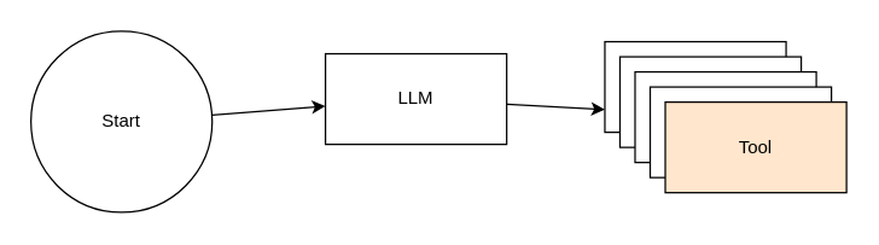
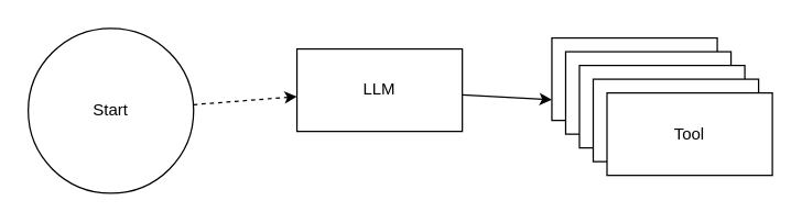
- <mxCell id="2" value="" style="edgeStyle=none;html=1;" edge="1" parent="1" source="3" target="5"><mxGeometry relative="1" as="geometry" /></mxCell>
+ <mxCell id="2" value="" style="edgeStyle=none;html=1;dashed=1;" edge="1" parent="1" source="3" target="5"><mxGeometry relative="1" as="geometry" /></mxCell>
- <mxCell id="11" value="Tool" style="whiteSpace=wrap;html=1;fillColor=#ffe6cc;" vertex="1" parent="6"><mxGeometry x="40" y="40" width="120" height="60" as="geometry" /></mxCell>
+ <mxCell id="11" value="Tool" style="whiteSpace=wrap;html=1;" vertex="1" parent="6"><mxGeometry x="40" y="40" width="120" height="60" as="geometry" /></mxCell>
